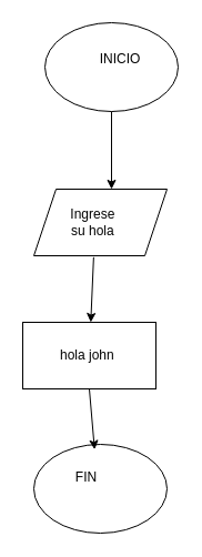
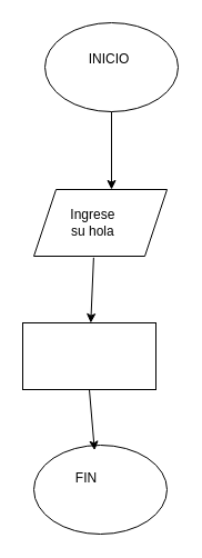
- <mxCell id="12" value="INICIO&lt;div&gt;&lt;br&gt;&lt;/div&gt;" style="text;html=1;align=center;verticalAlign=middle;whiteSpace=wrap;rounded=0;" vertex="1" parent="1"><mxGeometry x="77.5" y="45" width="60" height="30" as="geometry" /></mxCell>
+ <mxCell id="12" value="INICIO&lt;div&gt;&lt;br&gt;&lt;/div&gt;" style="text;html=1;align=center;verticalAlign=middle;whiteSpace=wrap;rounded=0;" vertex="1" parent="1"><mxGeometry x="67.5" y="45" width="60" height="30" as="geometry" /></mxCell>
- <mxCell id="10" value="hola john&amp;nbsp;" style="text;html=1;align=center;verticalAlign=middle;whiteSpace=wrap;rounded=0;" vertex="1" parent="1"><mxGeometry x="50" y="305" width="60" height="30" as="geometry" /></mxCell>
